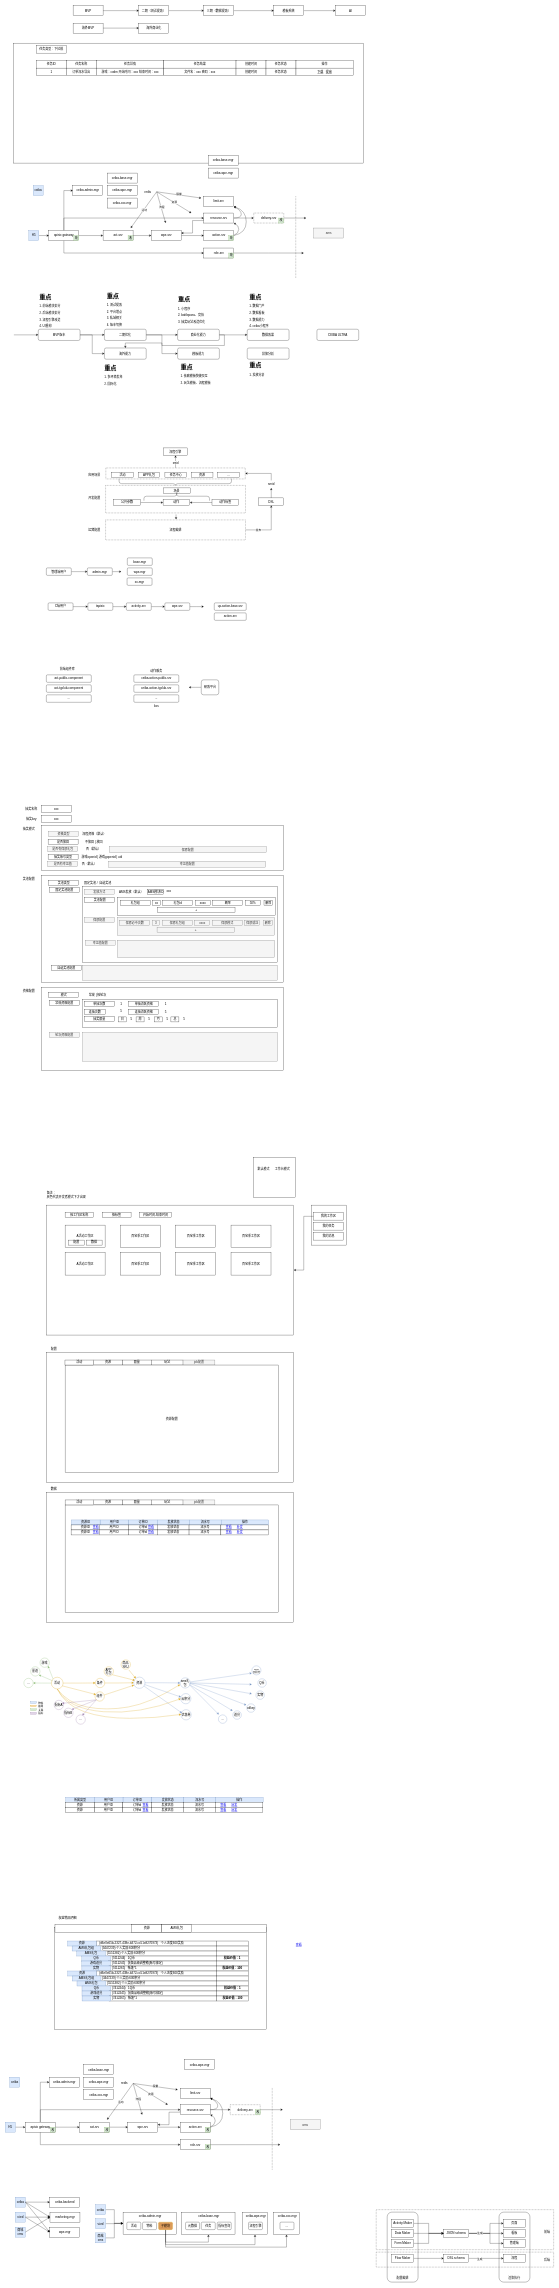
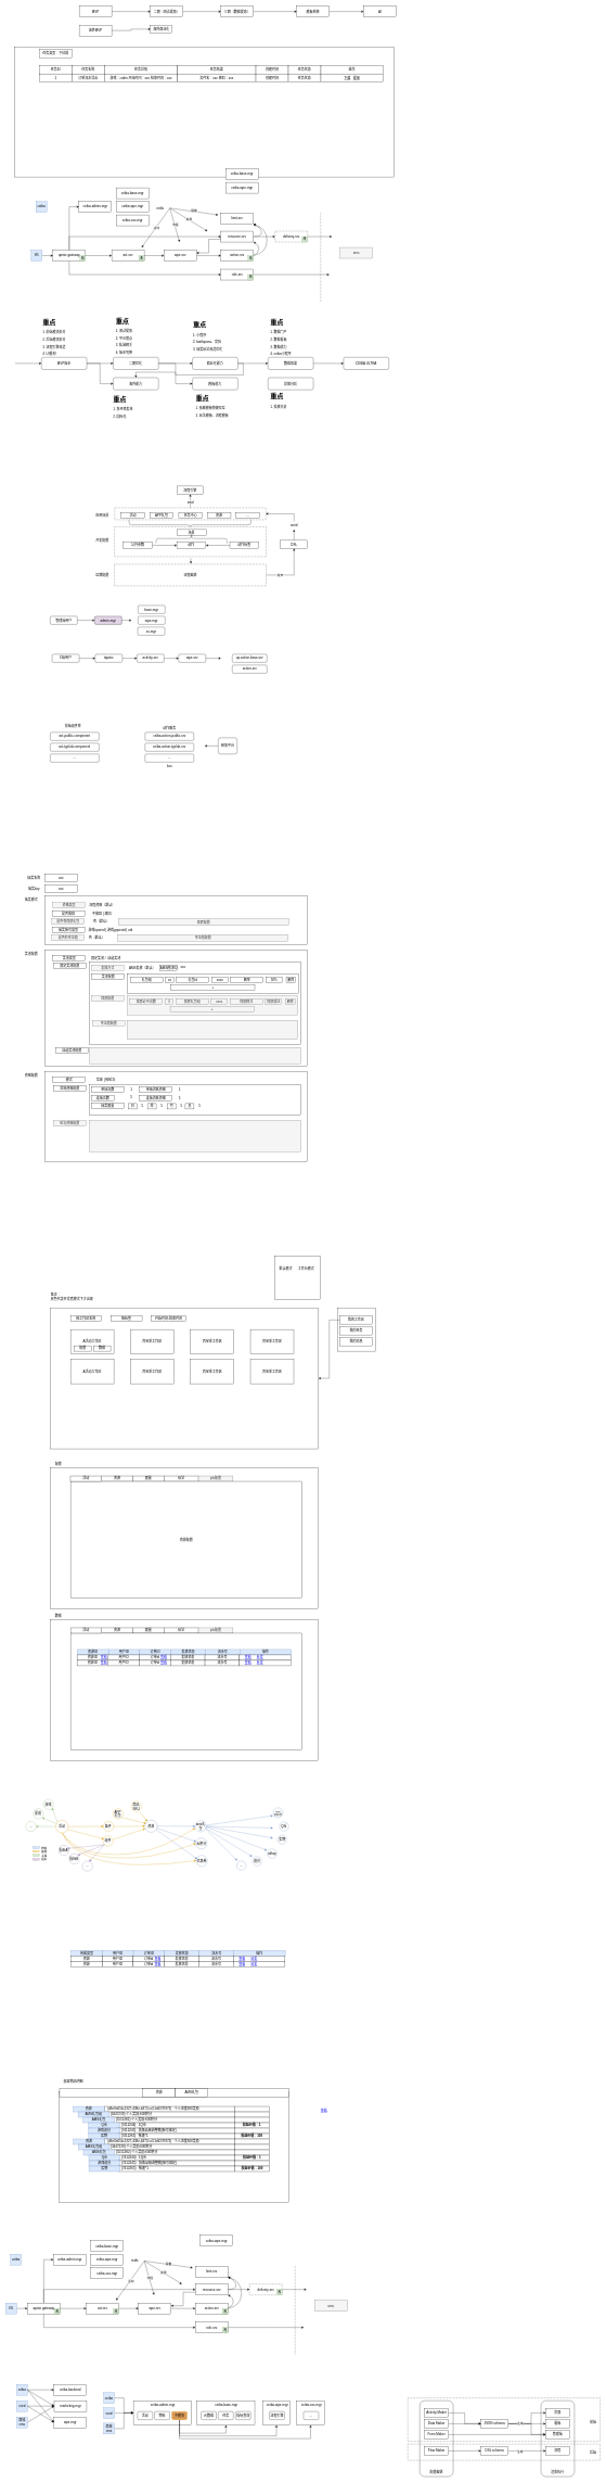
- <mxCell id="18" value="海外商业化" style="rounded=0;whiteSpace=wrap;html=1;" parent="1" vertex="1"><mxGeometry x="555" y="90" width="120" height="40" as="geometry" /></mxCell>
+ <mxCell id="18" value="海外商业化" style="rounded=0;whiteSpace=wrap;html=1;" parent="1" vertex="1"><mxGeometry x="555" y="90" width="80" height="30" as="geometry" /></mxCell>
+ <mxCell id="85" style="edgeStyle=orthogonalEdgeStyle;rounded=0;orthogonalLoop=1;jettySize=auto;html=1;exitX=1;exitY=0.5;exitDx=0;exitDy=0;entryX=0;entryY=0.5;entryDx=0;entryDy=0;" parent="70" source="80" target="84" edge="1"><mxGeometry relative="1" as="geometry"><mxPoint x="1240.606" y="22.034" as="targetPoint" /></mxGeometry></mxCell>
- <mxCell id="128" value="admin-mgr" style="rounded=1;whiteSpace=wrap;html=1;" parent="1" vertex="1"><mxGeometry x="349" y="2270" width="100" height="30" as="geometry" /></mxCell>
+ <mxCell id="128" value="admin-mgr" style="rounded=1;whiteSpace=wrap;html=1;fillColor=#e1d5e7;" parent="1" vertex="1"><mxGeometry x="349" y="2270" width="100" height="30" as="geometry" /></mxCell>
- <mxCell id="520" style="edgeStyle=orthogonalEdgeStyle;rounded=0;orthogonalLoop=1;jettySize=auto;html=1;exitX=1;exitY=0.5;exitDx=0;exitDy=0;entryX=0;entryY=0.5;entryDx=0;entryDy=0;" edge="1" parent="504" source="521" target="513"><mxGeometry relative="1" as="geometry"><mxPoint x="200.652" y="120" as="targetPoint" /></mxGeometry></mxCell>
+ <mxCell id="520" style="edgeStyle=orthogonalEdgeStyle;rounded=0;orthogonalLoop=1;jettySize=auto;html=1;exitX=1;exitY=0.5;exitDx=0;exitDy=0;" edge="1" parent="504" source="521" target="515"><mxGeometry relative="1" as="geometry"><mxPoint x="200.652" y="120" as="targetPoint" /></mxGeometry></mxCell>
